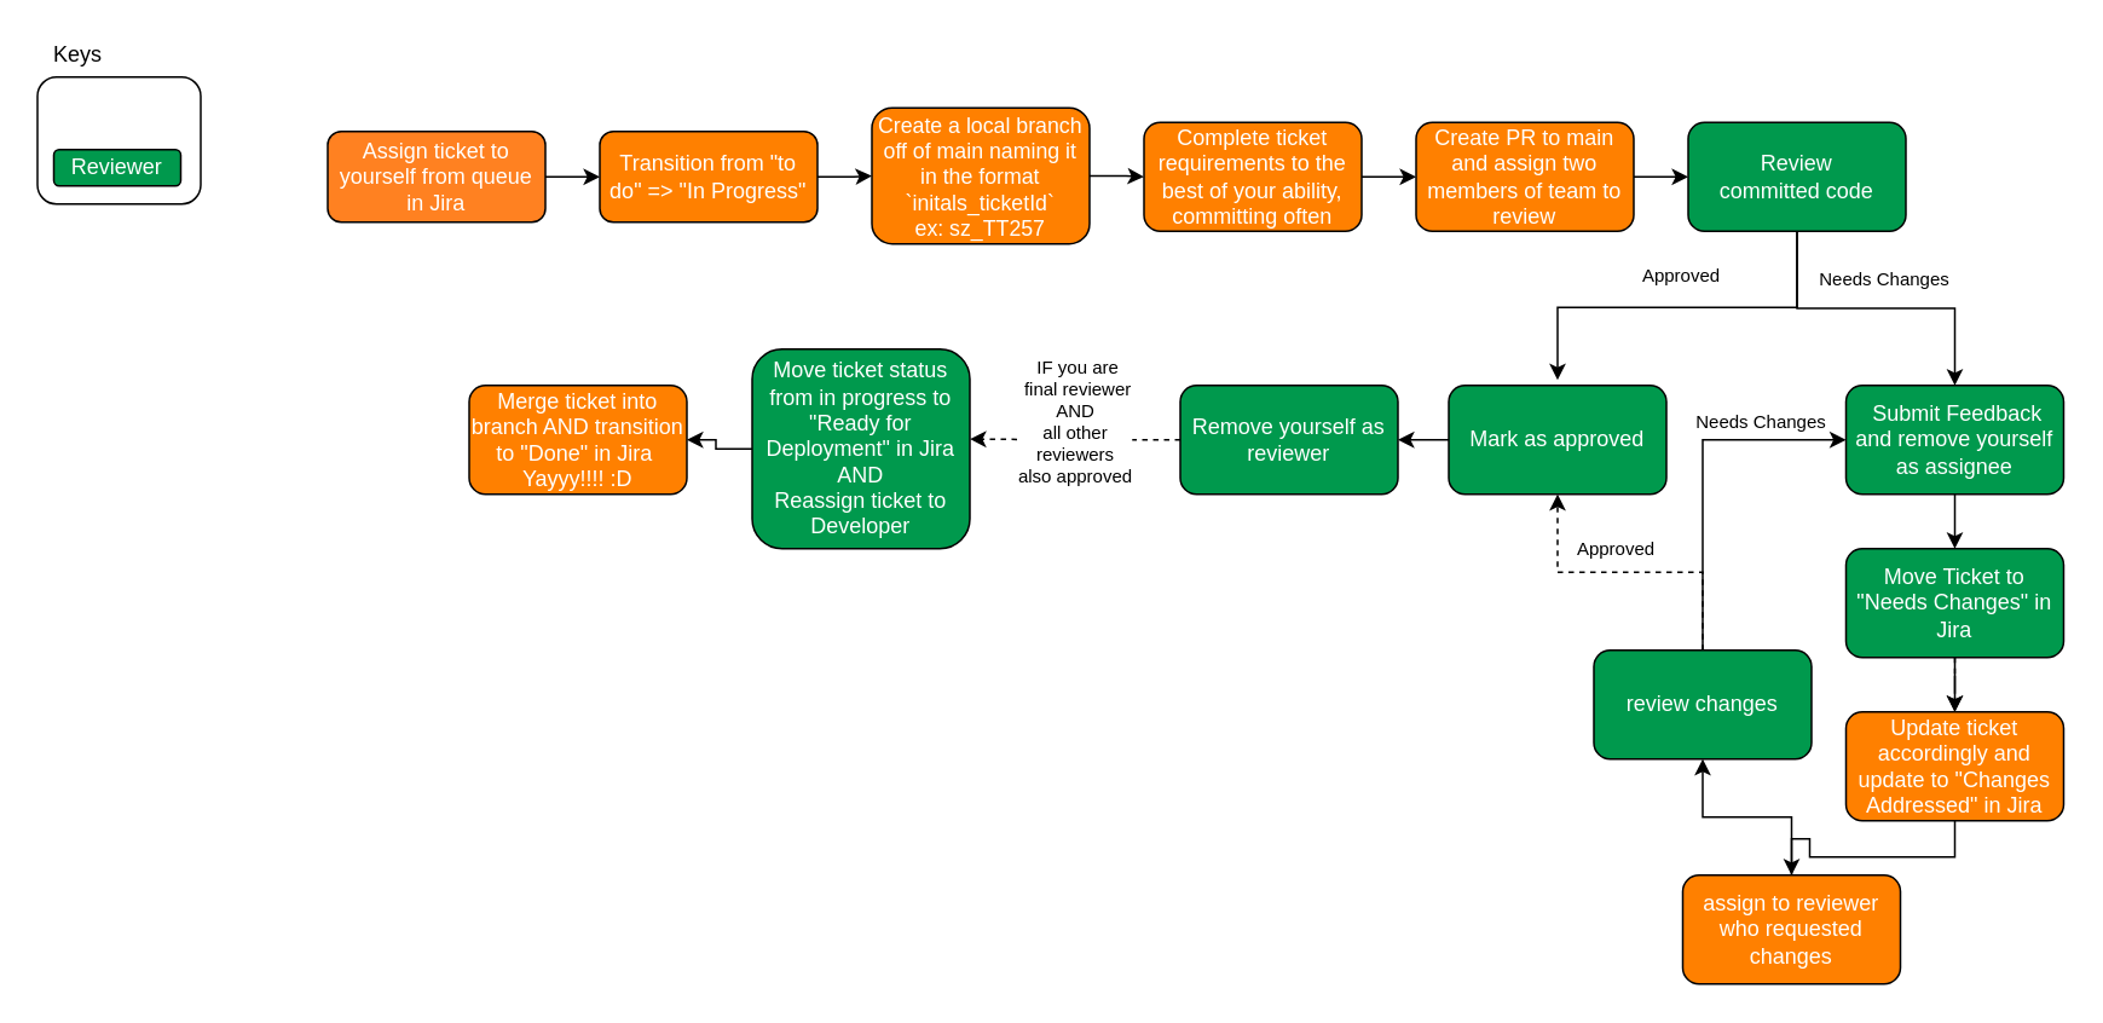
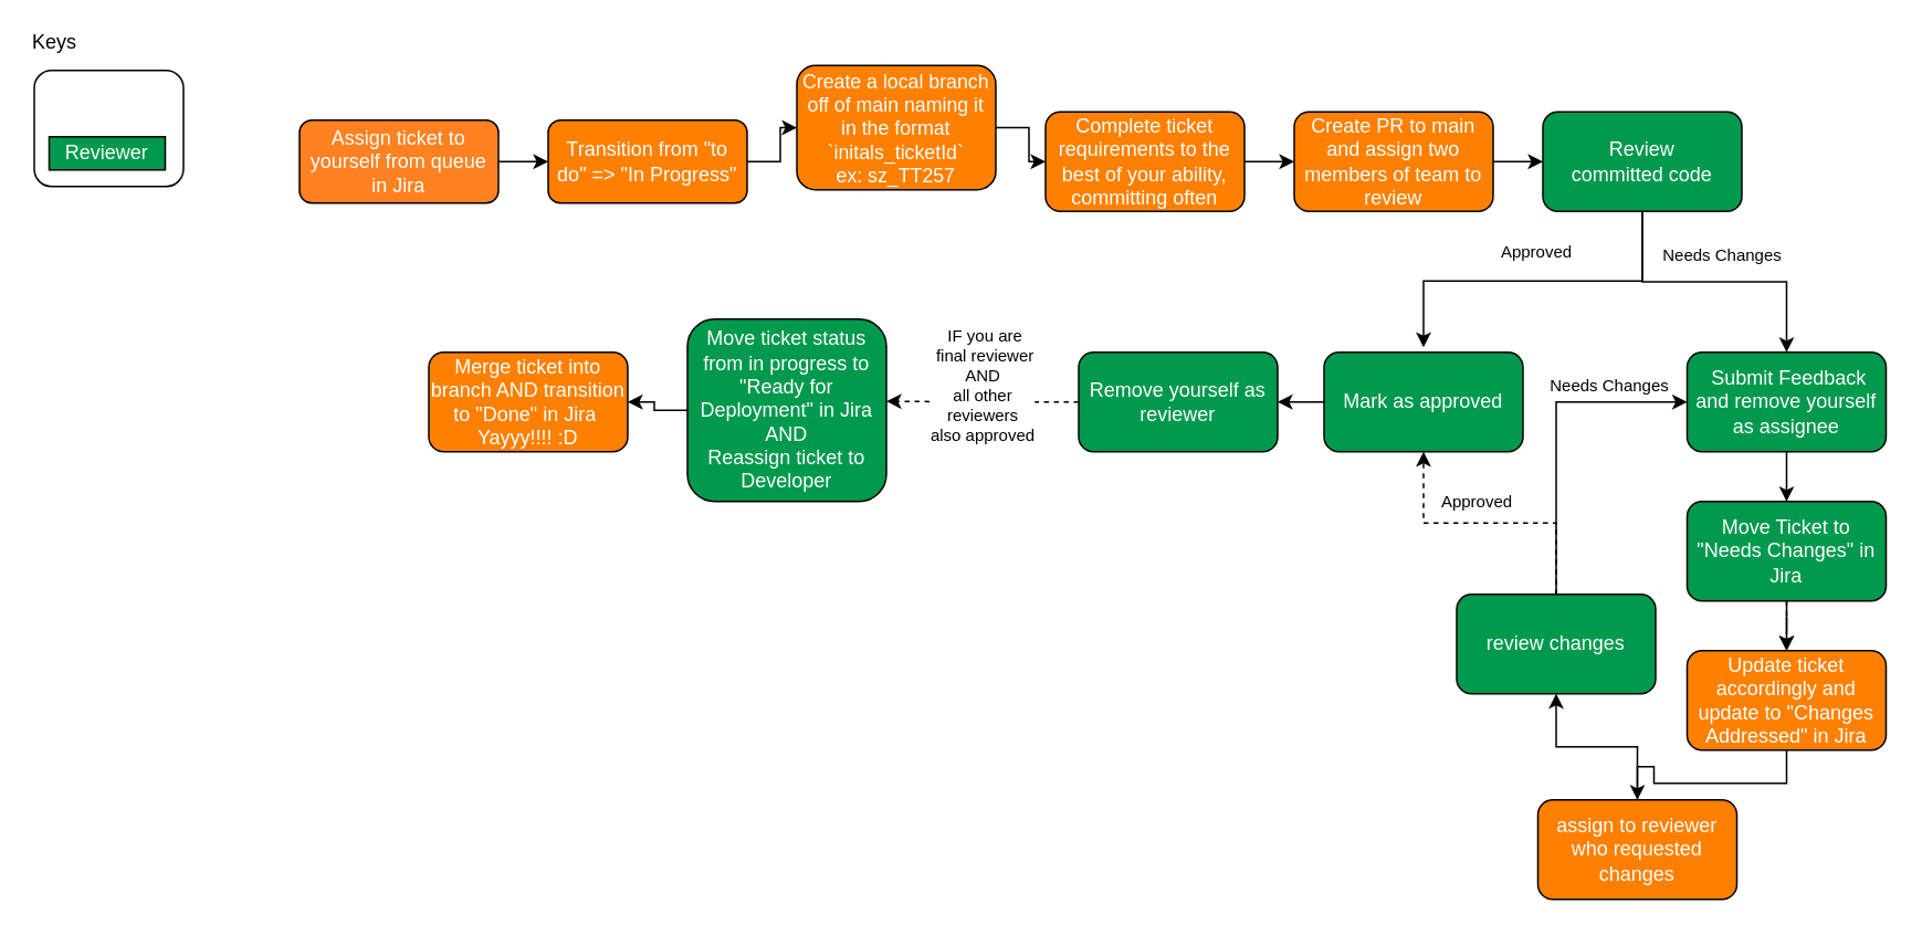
- <mxCell id="8" value="Keys" style="text;html=1;resizable=0;autosize=1;align=center;verticalAlign=middle;points=[];fillColor=none;strokeColor=none;rounded=0;fontColor=#000000;shadow=0;" parent="1" vertex="1"><mxGeometry x="22" y="20" width="40" height="20" as="geometry" /></mxCell>
+ <mxCell id="8" value="Keys" style="text;html=1;resizable=0;autosize=1;align=center;verticalAlign=middle;points=[];fillColor=none;strokeColor=none;rounded=0;fontColor=#000000;shadow=0;" parent="1" vertex="1"><mxGeometry x="12" y="15" width="40" height="20" as="geometry" /></mxCell>
- <mxCell id="7" value="Reviewer" style="rounded=1;whiteSpace=wrap;html=1;fontColor=#FFFFFF;fillColor=#00994D;" parent="1" vertex="1"><mxGeometry x="29" y="82" width="70" height="20" as="geometry" /></mxCell>
+ <mxCell id="7" value="Reviewer" style="whiteSpace=wrap;html=1;fontColor=#FFFFFF;fillColor=#00994D;rounded=0;" parent="1" vertex="1"><mxGeometry x="29" y="82" width="70" height="20" as="geometry" /></mxCell>
- <mxCell id="10" value="&lt;span data-lucid-type=&quot;application/vnd.lucid.text&quot; data-lucid-content=&quot;{&amp;#34;t&amp;#34;:&amp;#34;Create a local branch off of main naming it in reference to the ticket number&amp;#34;,&amp;#34;m&amp;#34;:[{&amp;#34;s&amp;#34;:0,&amp;#34;n&amp;#34;:&amp;#34;c&amp;#34;,&amp;#34;v&amp;#34;:&amp;#34;#ffffffff&amp;#34;,&amp;#34;e&amp;#34;:77},{&amp;#34;s&amp;#34;:0,&amp;#34;n&amp;#34;:&amp;#34;fc&amp;#34;,&amp;#34;v&amp;#34;:&amp;#34;Regular&amp;#34;,&amp;#34;e&amp;#34;:77},{&amp;#34;s&amp;#34;:0,&amp;#34;n&amp;#34;:&amp;#34;fid&amp;#34;,&amp;#34;v&amp;#34;:2,&amp;#34;e&amp;#34;:77},{&amp;#34;s&amp;#34;:0,&amp;#34;n&amp;#34;:&amp;#34;s&amp;#34;,&amp;#34;v&amp;#34;:15.778,&amp;#34;e&amp;#34;:77}]}&quot;&gt;&lt;span style=&quot;color: #ffffff ; font-size: 11.833px&quot;&gt;Create a local branch off of main naming it in the format `initals_ticketId`&lt;br&gt;ex: sz_TT257&lt;br&gt;&lt;/span&gt;&lt;/span&gt;" style="rounded=1;whiteSpace=wrap;html=1;fontSize=12;glass=0;strokeWidth=1;shadow=0;fillColor=#FF8000;" vertex="1" parent="1"><mxGeometry x="480" y="59" width="120" height="75" as="geometry" /></mxCell>
+ <mxCell id="10" value="&lt;span data-lucid-type=&quot;application/vnd.lucid.text&quot; data-lucid-content=&quot;{&amp;#34;t&amp;#34;:&amp;#34;Create a local branch off of main naming it in reference to the ticket number&amp;#34;,&amp;#34;m&amp;#34;:[{&amp;#34;s&amp;#34;:0,&amp;#34;n&amp;#34;:&amp;#34;c&amp;#34;,&amp;#34;v&amp;#34;:&amp;#34;#ffffffff&amp;#34;,&amp;#34;e&amp;#34;:77},{&amp;#34;s&amp;#34;:0,&amp;#34;n&amp;#34;:&amp;#34;fc&amp;#34;,&amp;#34;v&amp;#34;:&amp;#34;Regular&amp;#34;,&amp;#34;e&amp;#34;:77},{&amp;#34;s&amp;#34;:0,&amp;#34;n&amp;#34;:&amp;#34;fid&amp;#34;,&amp;#34;v&amp;#34;:2,&amp;#34;e&amp;#34;:77},{&amp;#34;s&amp;#34;:0,&amp;#34;n&amp;#34;:&amp;#34;s&amp;#34;,&amp;#34;v&amp;#34;:15.778,&amp;#34;e&amp;#34;:77}]}&quot;&gt;&lt;span style=&quot;color: #ffffff ; font-size: 11.833px&quot;&gt;Create a local branch off of main naming it in the format `initals_ticketId`&lt;br&gt;ex: sz_TT257&lt;br&gt;&lt;/span&gt;&lt;/span&gt;" style="rounded=1;whiteSpace=wrap;html=1;fontSize=12;glass=0;strokeWidth=1;shadow=0;fillColor=#FF8000;" vertex="1" parent="1"><mxGeometry x="480" y="39" width="120" height="75" as="geometry" /></mxCell>
